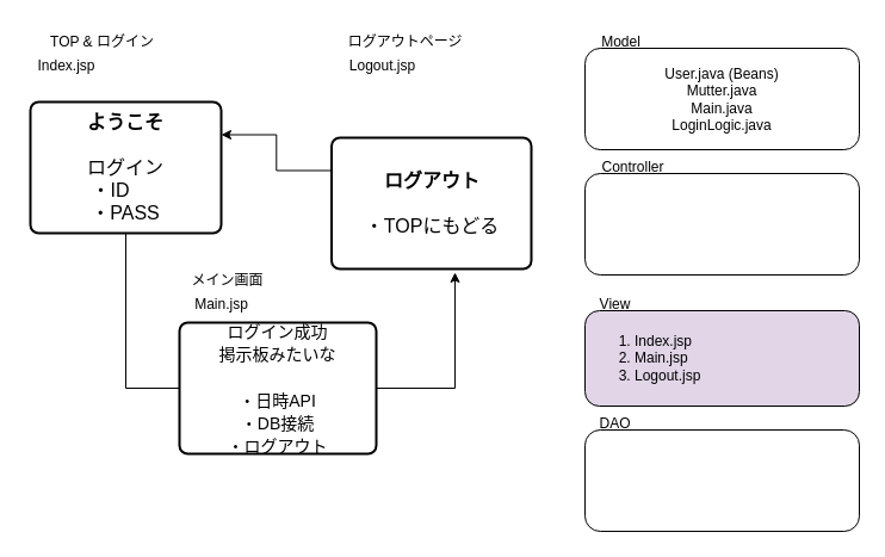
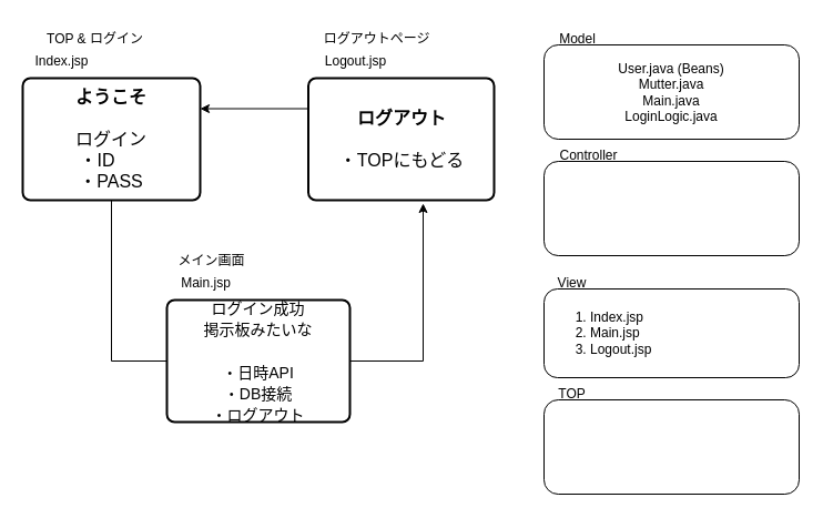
- <mxCell id="3" value="&lt;b&gt;ようこそ&lt;br&gt;&lt;/b&gt;&lt;br&gt;ログイン&lt;br&gt;・ID　&amp;nbsp;&amp;nbsp;&lt;br style=&quot;border-color: var(--border-color);&quot;&gt;・PASS" style="rounded=1;whiteSpace=wrap;html=1;absoluteArcSize=1;arcSize=14;strokeWidth=2;fontSize=16;" parent="1" vertex="1"><mxGeometry x="25" y="85" width="160" height="110" as="geometry" /></mxCell>
+ <mxCell id="3" value="&lt;b&gt;ようこそ&lt;br&gt;&lt;/b&gt;&lt;br&gt;ログイン&lt;br&gt;・ID　&amp;nbsp;&amp;nbsp;&lt;br style=&quot;border-color: var(--border-color);&quot;&gt;・PASS" style="rounded=1;whiteSpace=wrap;html=1;absoluteArcSize=1;arcSize=14;strokeWidth=2;fontSize=16;" parent="1" vertex="1"><mxGeometry x="20" y="70" width="160" height="110" as="geometry" /></mxCell>
- <mxCell id="9" value="&lt;b&gt;ログアウト&lt;br&gt;&lt;/b&gt;&lt;br&gt;・TOPにもどる" style="rounded=1;whiteSpace=wrap;html=1;absoluteArcSize=1;arcSize=14;strokeWidth=2;fontSize=16;" vertex="1" parent="1"><mxGeometry x="277.5" y="115" width="167.5" height="110" as="geometry" /></mxCell>
+ <mxCell id="9" value="&lt;b&gt;ログアウト&lt;br&gt;&lt;/b&gt;&lt;br&gt;・TOPにもどる" style="rounded=1;whiteSpace=wrap;html=1;absoluteArcSize=1;arcSize=14;strokeWidth=2;fontSize=16;" vertex="1" parent="1"><mxGeometry x="277.5" y="70" width="167.5" height="110" as="geometry" /></mxCell>
- <mxCell id="16" value="&lt;ol&gt;&lt;li&gt;&lt;span style=&quot;background-color: initial;&quot;&gt;Index.jsp&lt;/span&gt;&lt;/li&gt;&lt;li&gt;Main.jsp&lt;/li&gt;&lt;li&gt;&lt;span style=&quot;background-color: initial;&quot;&gt;Logout.jsp&lt;/span&gt;&lt;/li&gt;&lt;/ol&gt;" style="rounded=1;whiteSpace=wrap;html=1;align=left;fillColor=#e1d5e7;" vertex="1" parent="1"><mxGeometry x="490" y="260" width="230" height="80" as="geometry" /></mxCell>
+ <mxCell id="16" value="&lt;ol&gt;&lt;li&gt;&lt;span style=&quot;background-color: initial;&quot;&gt;Index.jsp&lt;/span&gt;&lt;/li&gt;&lt;li&gt;Main.jsp&lt;/li&gt;&lt;li&gt;&lt;span style=&quot;background-color: initial;&quot;&gt;Logout.jsp&lt;/span&gt;&lt;/li&gt;&lt;/ol&gt;" style="rounded=1;whiteSpace=wrap;html=1;align=left;" vertex="1" parent="1"><mxGeometry x="490" y="260" width="230" height="80" as="geometry" /></mxCell>
- <mxCell id="21" value="DAO" style="text;html=1;align=center;verticalAlign=middle;resizable=0;points=[];autosize=1;strokeColor=none;fillColor=none;" vertex="1" parent="1"><mxGeometry x="490" y="340" width="50" height="30" as="geometry" /></mxCell>
+ <mxCell id="21" value="TOP" style="text;html=1;align=center;verticalAlign=middle;resizable=0;points=[];autosize=1;strokeColor=none;fillColor=none;" vertex="1" parent="1"><mxGeometry x="490" y="340" width="50" height="30" as="geometry" /></mxCell>
